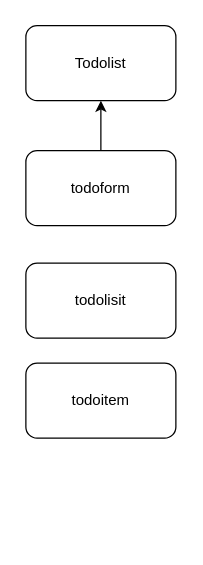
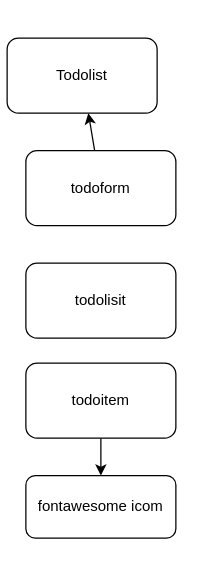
- <mxCell id="4" value="Todolist" style="rounded=1;whiteSpace=wrap;html=1;" parent="1" vertex="1"><mxGeometry x="20" y="20" width="120" height="60" as="geometry" /></mxCell>
+ <mxCell id="4" value="Todolist" style="rounded=1;whiteSpace=wrap;html=1;" parent="1" vertex="1"><mxGeometry x="5" y="30" width="120" height="60" as="geometry" /></mxCell>
+ <mxCell id="6" value="" style="edgeStyle=none;html=1;" edge="1" parent="1" source="7" target="8"><mxGeometry relative="1" as="geometry" /></mxCell>
+ <mxCell id="8" value="fontawesome icom" style="whiteSpace=wrap;html=1;rounded=1;" vertex="1" parent="1"><mxGeometry x="20" y="380" width="120" height="50" as="geometry" /></mxCell>
